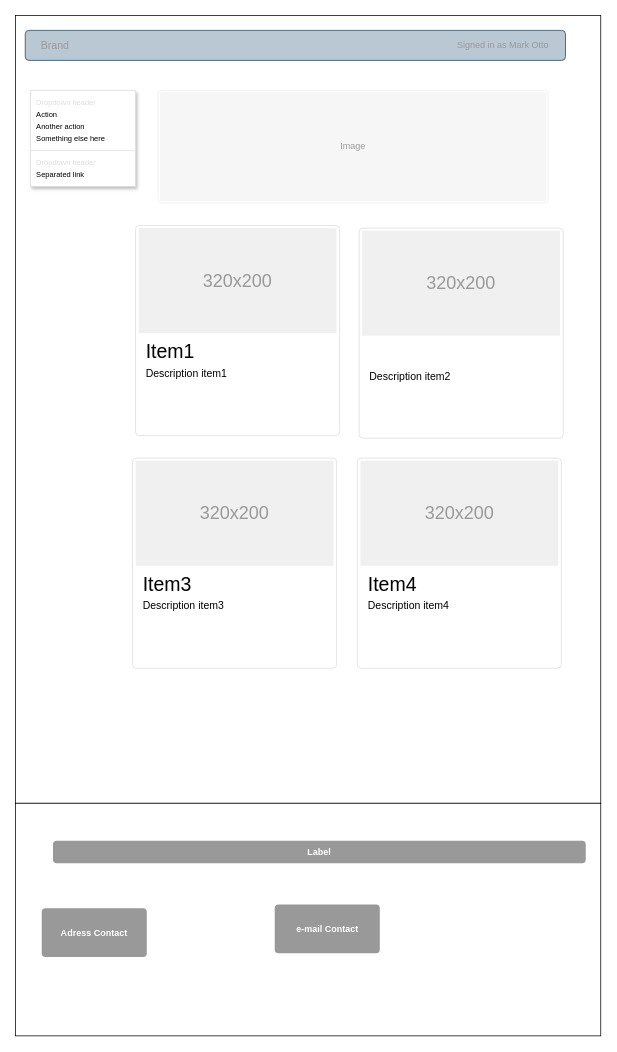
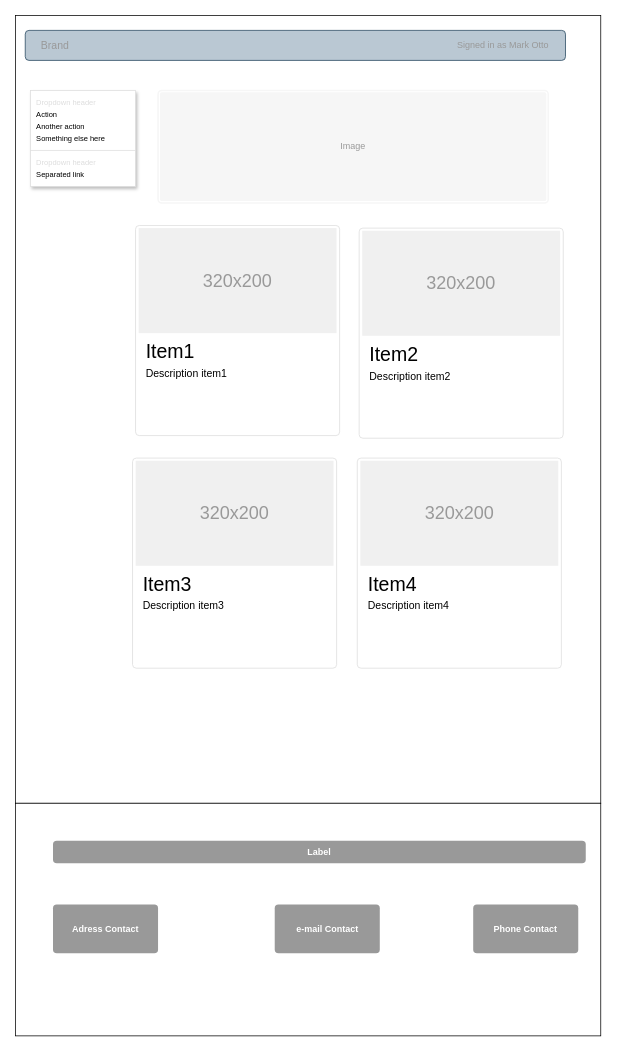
+ <mxCell id="21" value="Item2" style="html=1;shadow=0;dashed=0;shape=mxgraph.bootstrap.anchor;fontSize=26;align=left;whiteSpace=wrap;" vertex="1" parent="19"><mxGeometry x="12.364" y="154" width="247.273" height="28" as="geometry" /></mxCell>
+ <mxCell id="35" value="Phone Contact" style="html=1;shadow=0;dashed=0;shape=mxgraph.bootstrap.rrect;align=center;rSize=5;strokeColor=none;fillColor=#999999;fontColor=#ffffff;fontStyle=1;whiteSpace=wrap;" vertex="1" parent="1"><mxGeometry x="630" y="1205" width="140" height="65" as="geometry" /></mxCell>
- <mxCell id="33" value="Adress Contact" style="html=1;shadow=0;dashed=0;shape=mxgraph.bootstrap.rrect;align=center;rSize=5;strokeColor=none;fillColor=#999999;fontColor=#ffffff;fontStyle=1;whiteSpace=wrap;" vertex="1" parent="1"><mxGeometry x="55" y="1210" width="140" height="65" as="geometry" /></mxCell>
+ <mxCell id="33" value="Adress Contact" style="html=1;shadow=0;dashed=0;shape=mxgraph.bootstrap.rrect;align=center;rSize=5;strokeColor=none;fillColor=#999999;fontColor=#ffffff;fontStyle=1;whiteSpace=wrap;" vertex="1" parent="1"><mxGeometry x="70" y="1205" width="140" height="65" as="geometry" /></mxCell>
